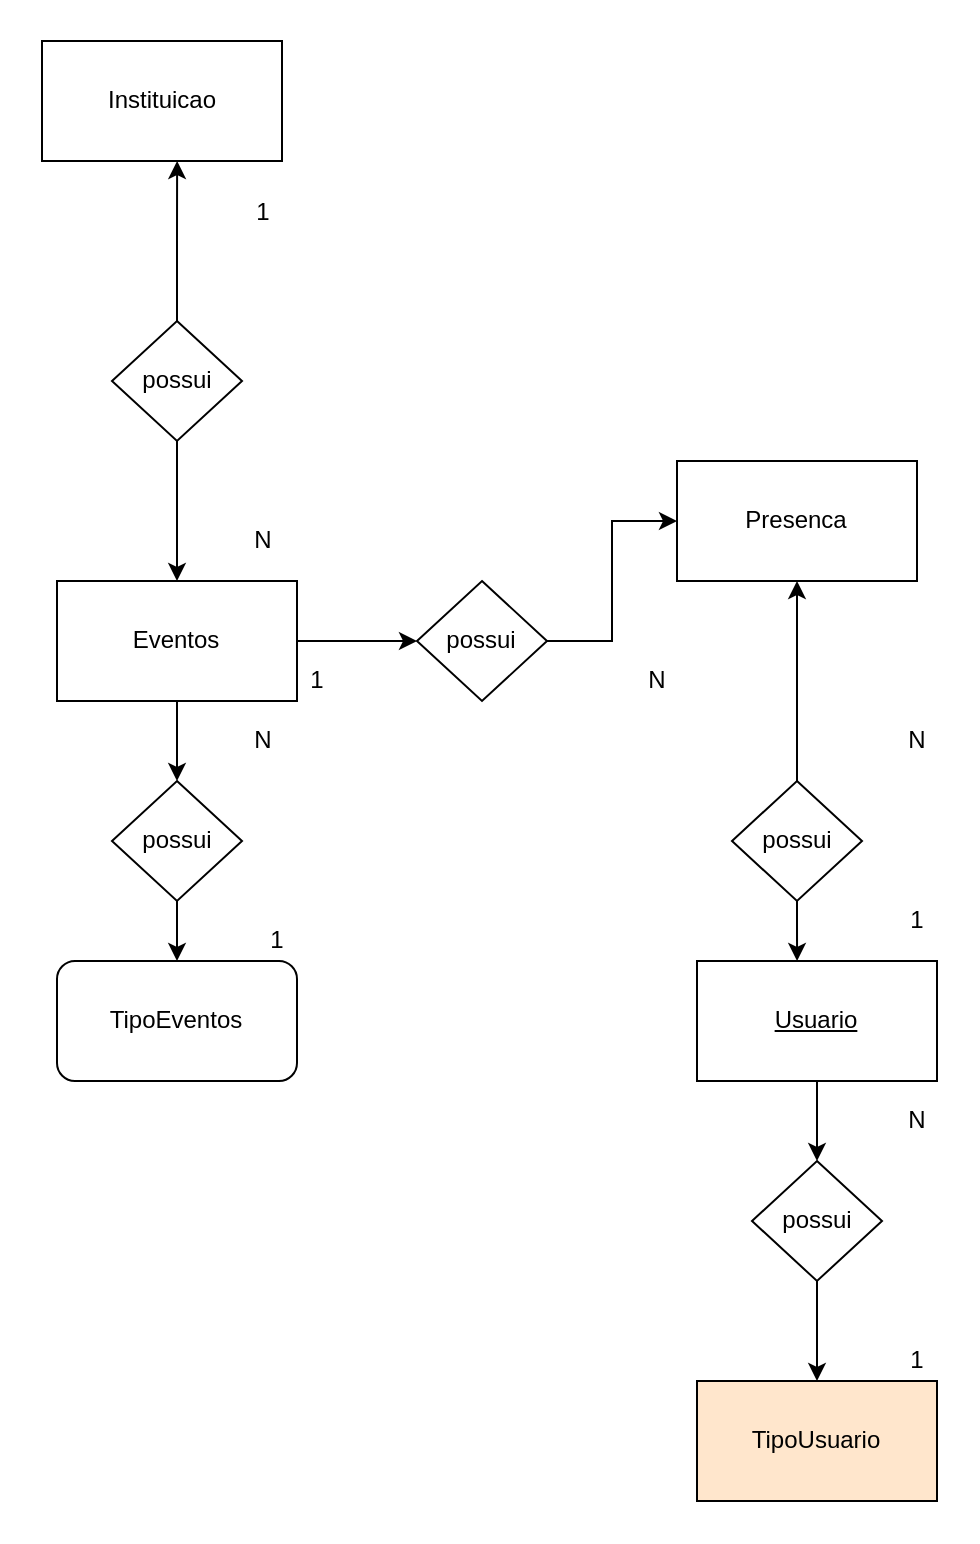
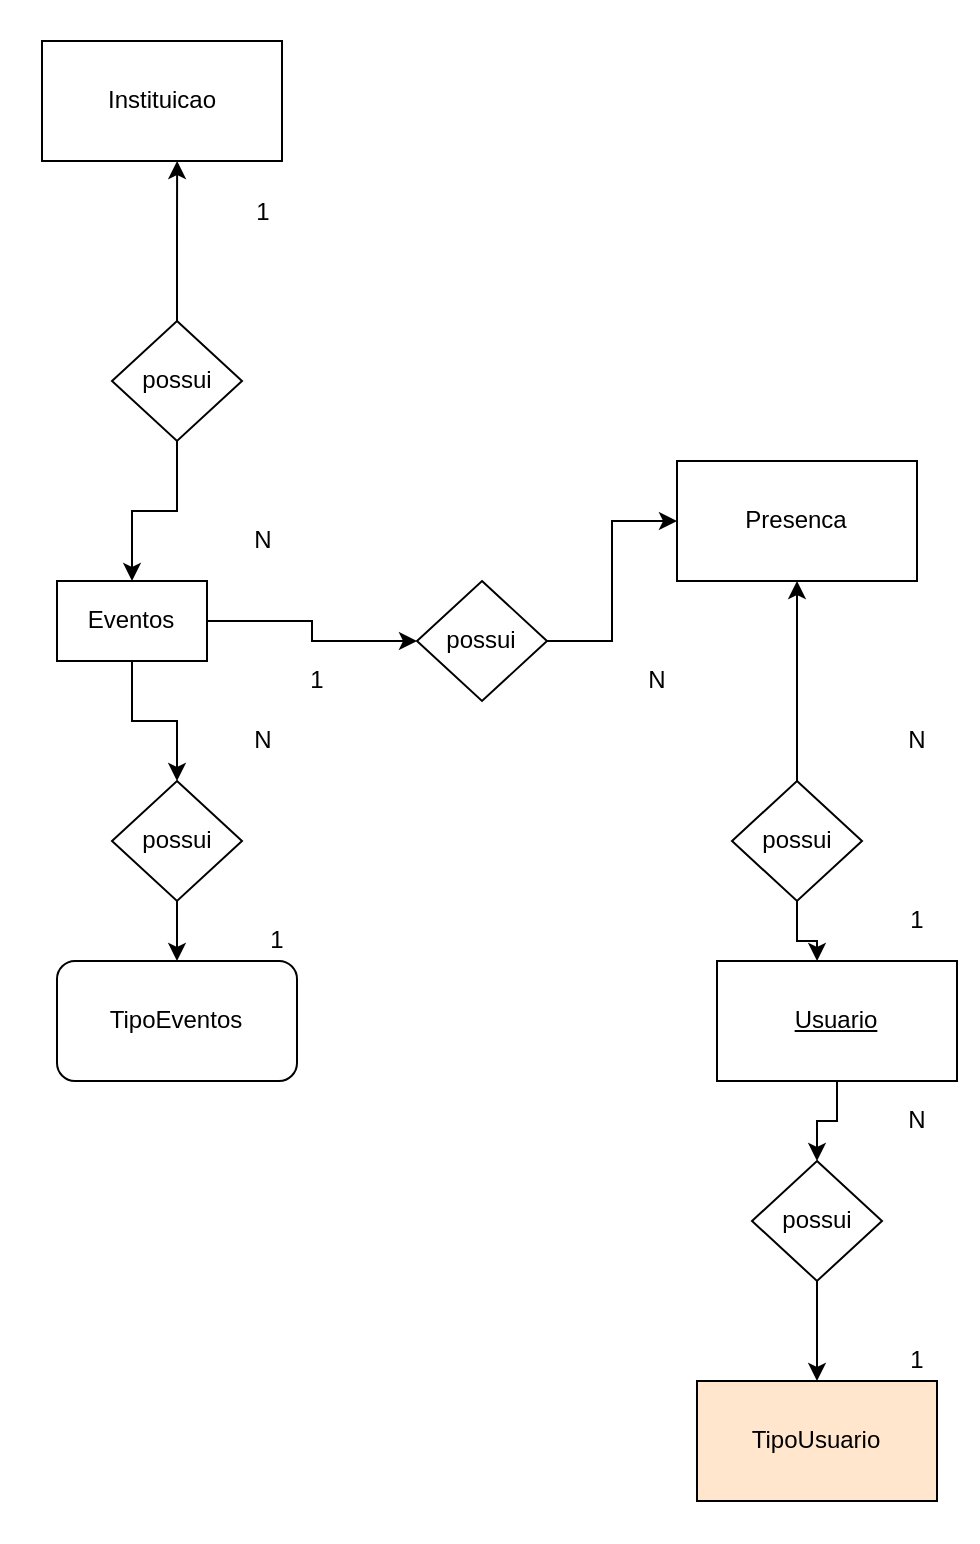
- <mxCell id="7" value="Eventos" style="rounded=0;whiteSpace=wrap;html=1;" vertex="1" parent="1"><mxGeometry x="28" y="290" width="120" height="60" as="geometry" /></mxCell>
+ <mxCell id="7" value="Eventos" style="rounded=0;whiteSpace=wrap;html=1;" vertex="1" parent="1"><mxGeometry x="28" y="290" width="75" height="40" as="geometry" /></mxCell>
- <mxCell id="4" value="&lt;u&gt;Usuario&lt;/u&gt;" style="rounded=0;whiteSpace=wrap;html=1;" vertex="1" parent="1"><mxGeometry x="348" y="480" width="120" height="60" as="geometry" /></mxCell>
+ <mxCell id="4" value="&lt;u&gt;Usuario&lt;/u&gt;" style="rounded=0;whiteSpace=wrap;html=1;" vertex="1" parent="1"><mxGeometry x="358" y="480" width="120" height="60" as="geometry" /></mxCell>
